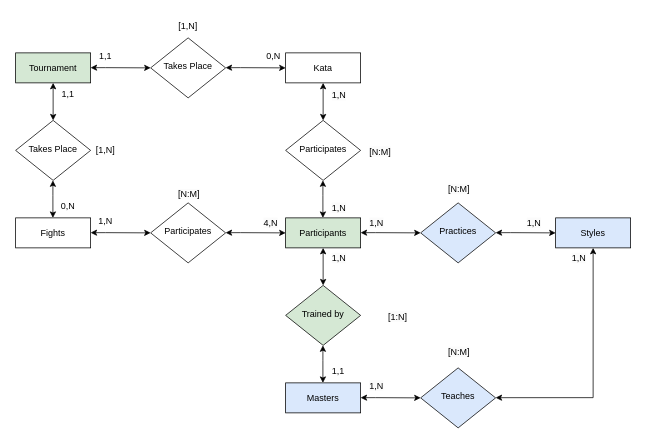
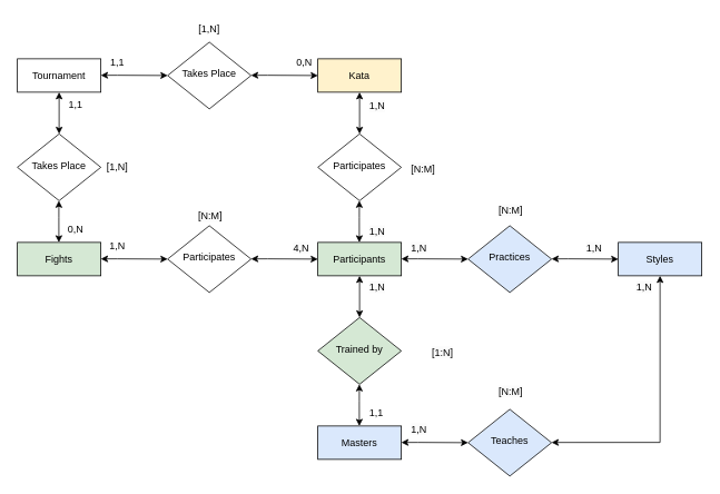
- <mxCell id="4" value="Tournament" style="rounded=0;whiteSpace=wrap;html=1;fillColor=#d5e8d4;" vertex="1" parent="1"><mxGeometry x="20" y="70" width="100" height="40" as="geometry" /></mxCell>
+ <mxCell id="4" value="Tournament" style="rounded=0;whiteSpace=wrap;html=1;" vertex="1" parent="1"><mxGeometry x="20" y="70" width="100" height="40" as="geometry" /></mxCell>
- <mxCell id="8" value="Kata" style="rounded=0;whiteSpace=wrap;html=1;" vertex="1" parent="1"><mxGeometry x="380" y="70" width="100" height="40" as="geometry" /></mxCell>
+ <mxCell id="8" value="Kata" style="rounded=0;whiteSpace=wrap;html=1;fillColor=#fff2cc;" vertex="1" parent="1"><mxGeometry x="380" y="70" width="100" height="40" as="geometry" /></mxCell>
- <mxCell id="5" value="Fights" style="rounded=0;whiteSpace=wrap;html=1;" vertex="1" parent="1"><mxGeometry x="20" y="290" width="100" height="40" as="geometry" /></mxCell>
+ <mxCell id="5" value="Fights" style="rounded=0;whiteSpace=wrap;html=1;fillColor=#d5e8d4;" vertex="1" parent="1"><mxGeometry x="20" y="290" width="100" height="40" as="geometry" /></mxCell>
